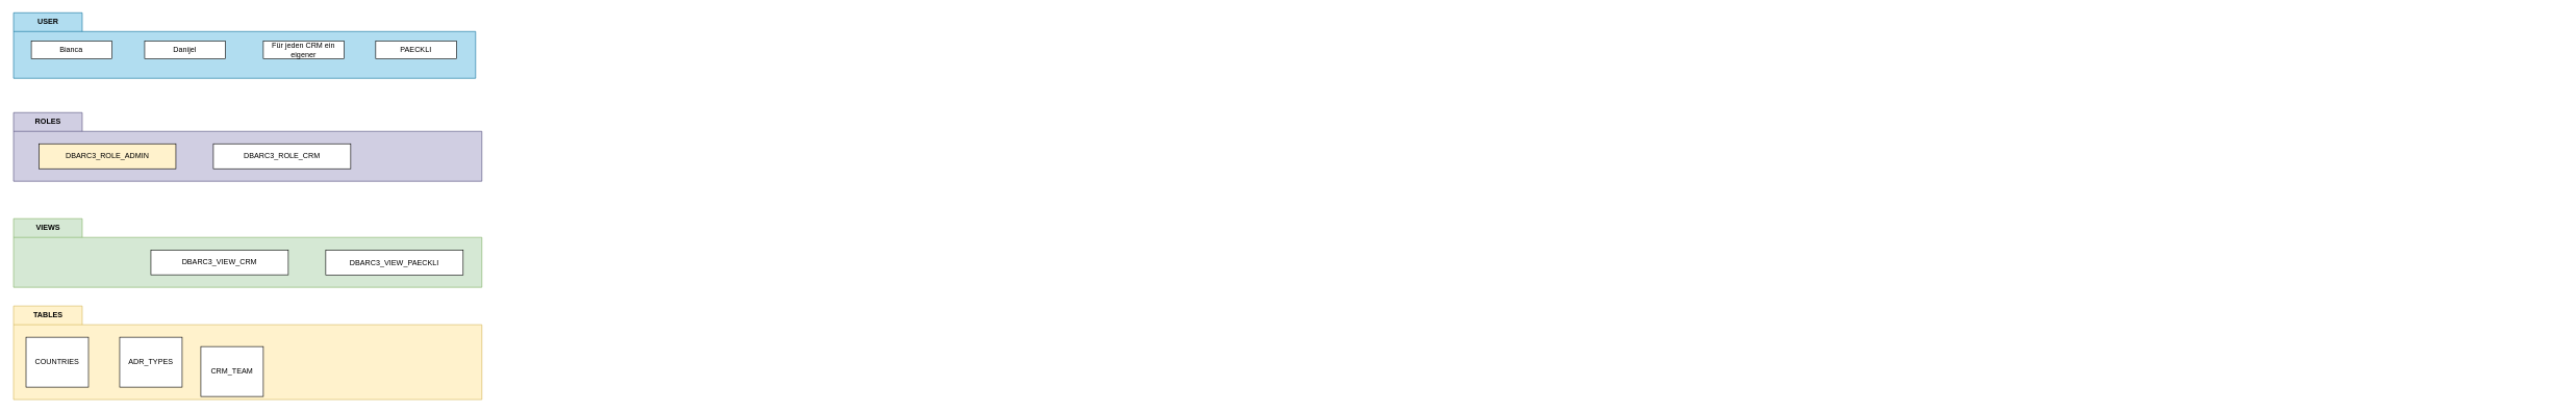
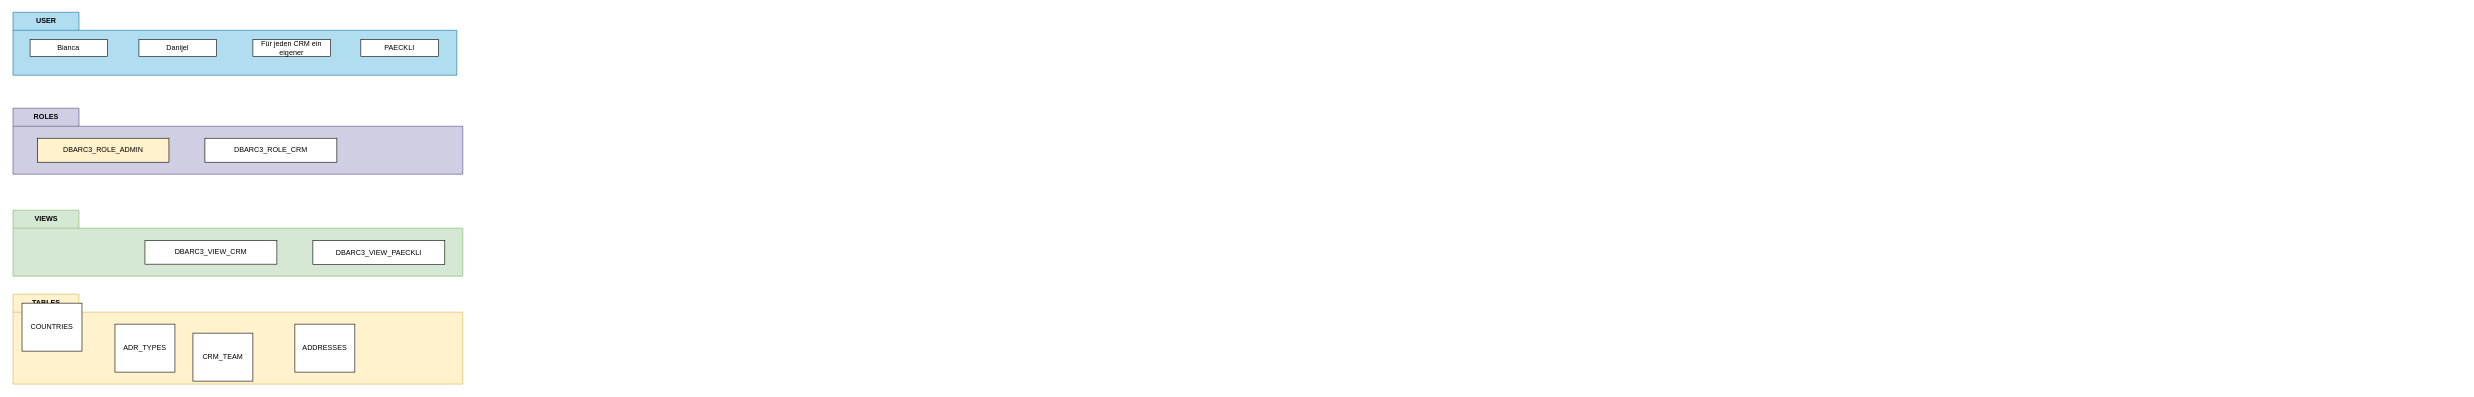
- <mxCell id="21" value="COUNTRIES" style="rounded=0;whiteSpace=wrap;html=1;container=0;" parent="17" vertex="1"><mxGeometry x="20" y="50" width="100" height="80" as="geometry" /></mxCell>
+ <mxCell id="21" value="COUNTRIES" style="rounded=0;whiteSpace=wrap;html=1;container=0;" parent="17" vertex="1"><mxGeometry x="15" y="15" width="100" height="80" as="geometry" /></mxCell>
+ <mxCell id="19" value="ADDRESSES" style="rounded=0;whiteSpace=wrap;html=1;container=0;" parent="17" vertex="1"><mxGeometry x="470" y="50" width="100" height="80" as="geometry" /></mxCell>
